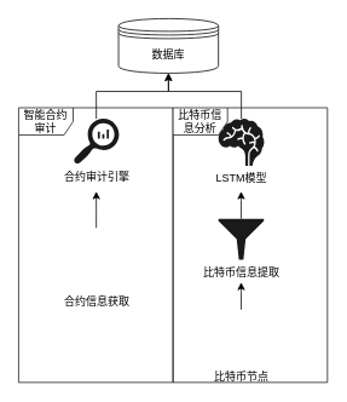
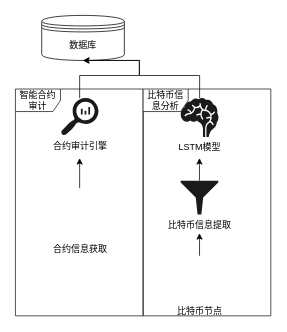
- <mxCell id="2" value="数据库" style="shape=datastore;whiteSpace=wrap;html=1;" parent="1" vertex="1"><mxGeometry x="130" y="20" width="110" height="60" as="geometry" /></mxCell>
+ <mxCell id="2" value="数据库" style="shape=datastore;whiteSpace=wrap;html=1;" parent="1" vertex="1"><mxGeometry x="55" y="20" width="110" height="60" as="geometry" /></mxCell>
